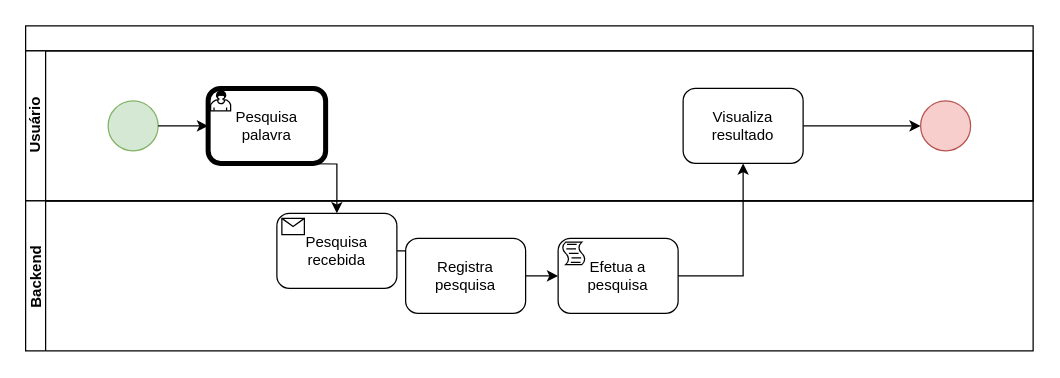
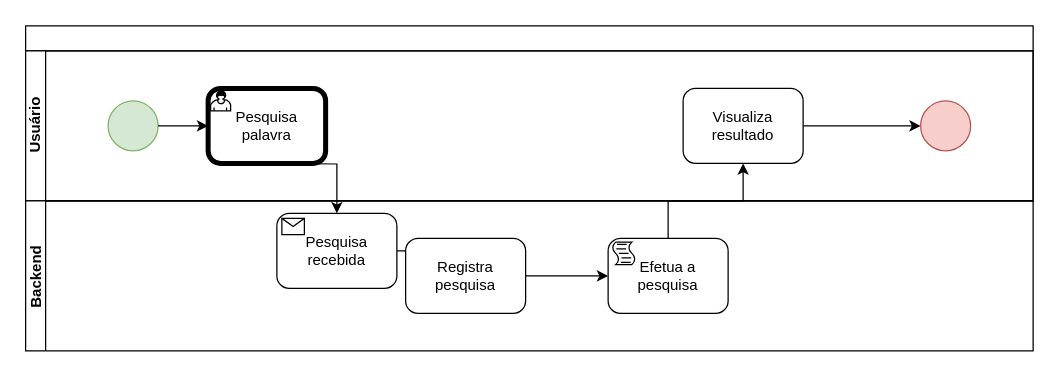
- <mxCell id="15" value="Efetua a pesquisa" style="points=[[0.25,0,0],[0.5,0,0],[0.75,0,0],[1,0.25,0],[1,0.5,0],[1,0.75,0],[0.75,1,0],[0.5,1,0],[0.25,1,0],[0,0.75,0],[0,0.5,0],[0,0.25,0]];shape=mxgraph.bpmn.task;whiteSpace=wrap;rectStyle=rounded;size=10;taskMarker=script;" vertex="1" parent="10"><mxGeometry x="426" y="30" width="96" height="60" as="geometry" /></mxCell>
+ <mxCell id="15" value="Efetua a pesquisa" style="points=[[0.25,0,0],[0.5,0,0],[0.75,0,0],[1,0.25,0],[1,0.5,0],[1,0.75,0],[0.75,1,0],[0.5,1,0],[0.25,1,0],[0,0.75,0],[0,0.5,0],[0,0.25,0]];shape=mxgraph.bpmn.task;whiteSpace=wrap;rectStyle=rounded;size=10;taskMarker=script;" vertex="1" parent="10"><mxGeometry x="466" y="30" width="96" height="60" as="geometry" /></mxCell>
